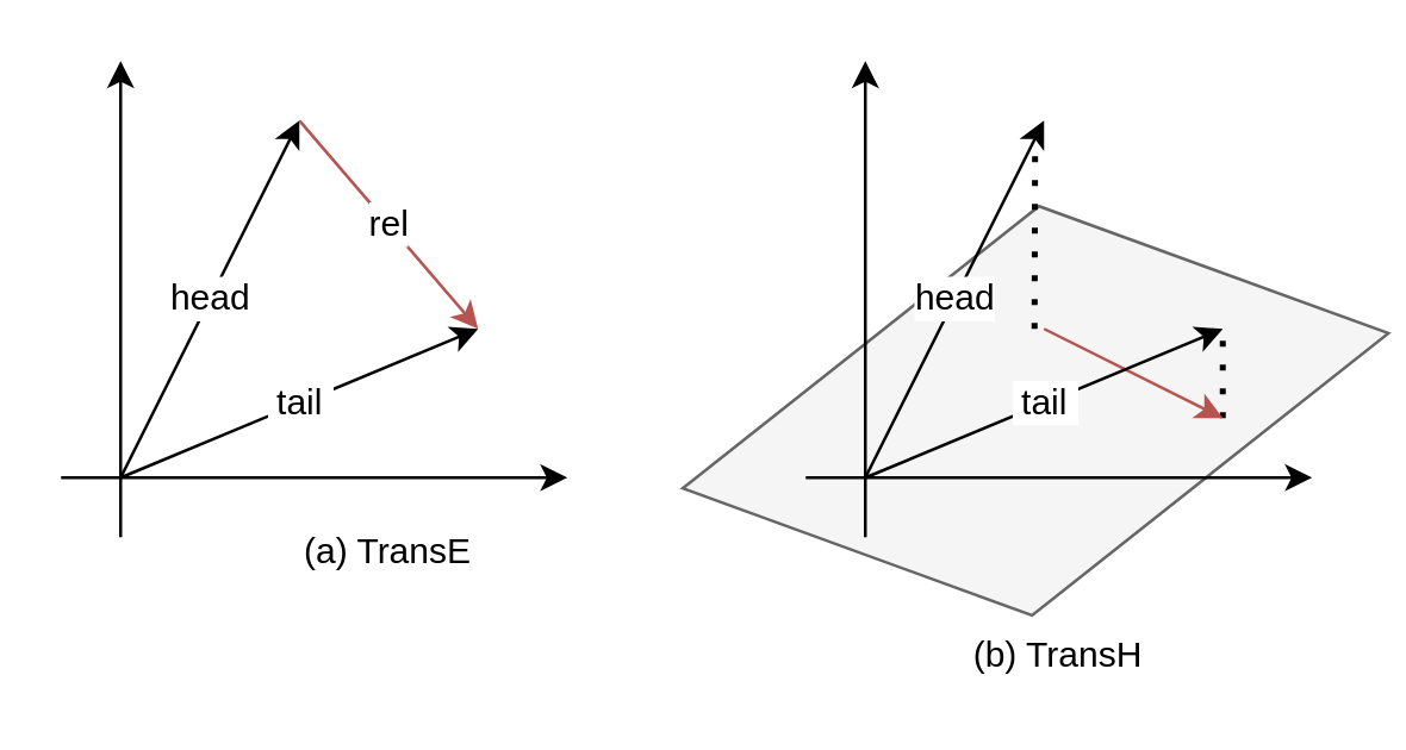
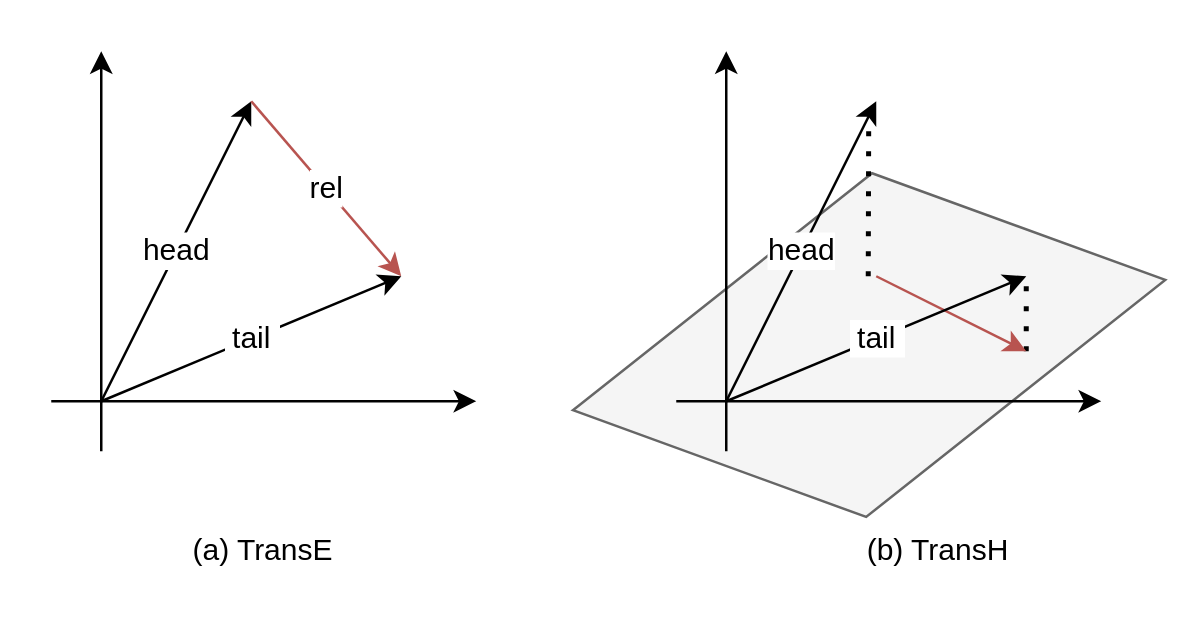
- <mxCell id="15" value="(a) TransE" style="text;html=1;strokeColor=none;fillColor=none;align=center;verticalAlign=middle;whiteSpace=wrap;rounded=0;" vertex="1" parent="1"><mxGeometry x="45" y="175" width="170" height="20" as="geometry" /></mxCell>
+ <mxCell id="15" value="(a) TransE" style="text;html=1;strokeColor=none;fillColor=none;align=center;verticalAlign=middle;whiteSpace=wrap;rounded=0;" vertex="1" parent="1"><mxGeometry x="20" y="210" width="170" height="20" as="geometry" /></mxCell>
- <mxCell id="16" value="(b) TransH" style="text;html=1;strokeColor=none;fillColor=none;align=center;verticalAlign=middle;whiteSpace=wrap;rounded=0;" vertex="1" parent="1"><mxGeometry x="270" y="210" width="170" height="20" as="geometry" /></mxCell>
+ <mxCell id="16" value="(b) TransH" style="text;html=1;strokeColor=none;fillColor=none;align=center;verticalAlign=middle;whiteSpace=wrap;rounded=0;" vertex="1" parent="1"><mxGeometry x="290" y="210" width="170" height="20" as="geometry" /></mxCell>
